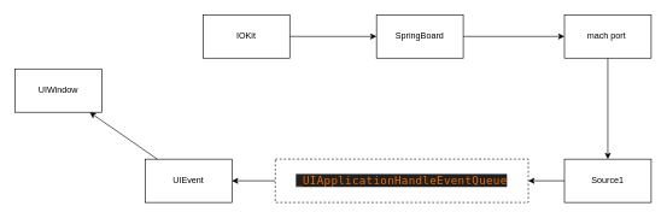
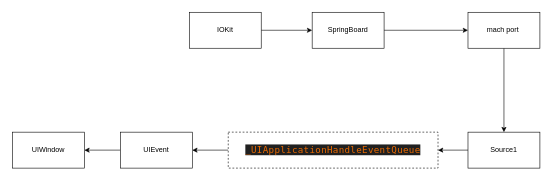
- <mxCell id="3" value="IOKit" style="whiteSpace=wrap;html=1;" vertex="1" parent="1"><mxGeometry x="280" y="20" width="120" height="60" as="geometry" /></mxCell>
+ <mxCell id="3" value="IOKit" style="whiteSpace=wrap;html=1;" vertex="1" parent="1"><mxGeometry x="315" y="20" width="120" height="60" as="geometry" /></mxCell>
- <mxCell id="14" value="UIWindow" style="whiteSpace=wrap;html=1;" vertex="1" parent="1"><mxGeometry x="20" y="95" width="120" height="60" as="geometry" /></mxCell>
+ <mxCell id="14" value="UIWindow" style="whiteSpace=wrap;html=1;" vertex="1" parent="1"><mxGeometry x="20" y="220" width="120" height="60" as="geometry" /></mxCell>
